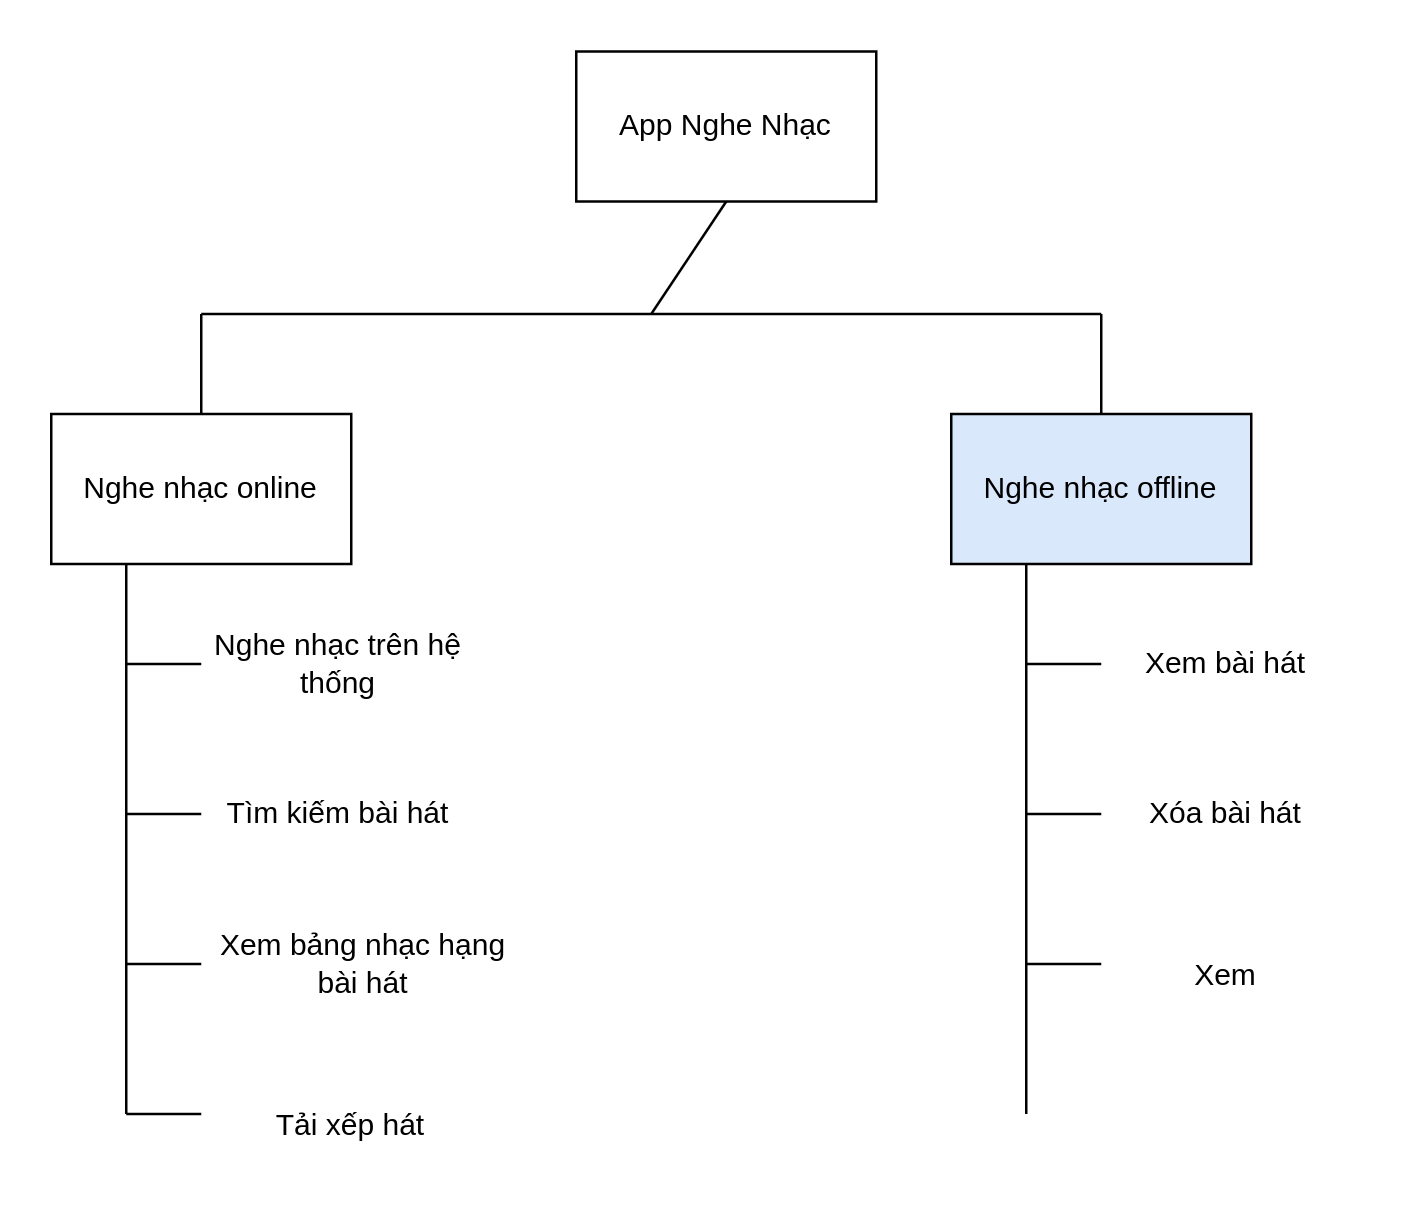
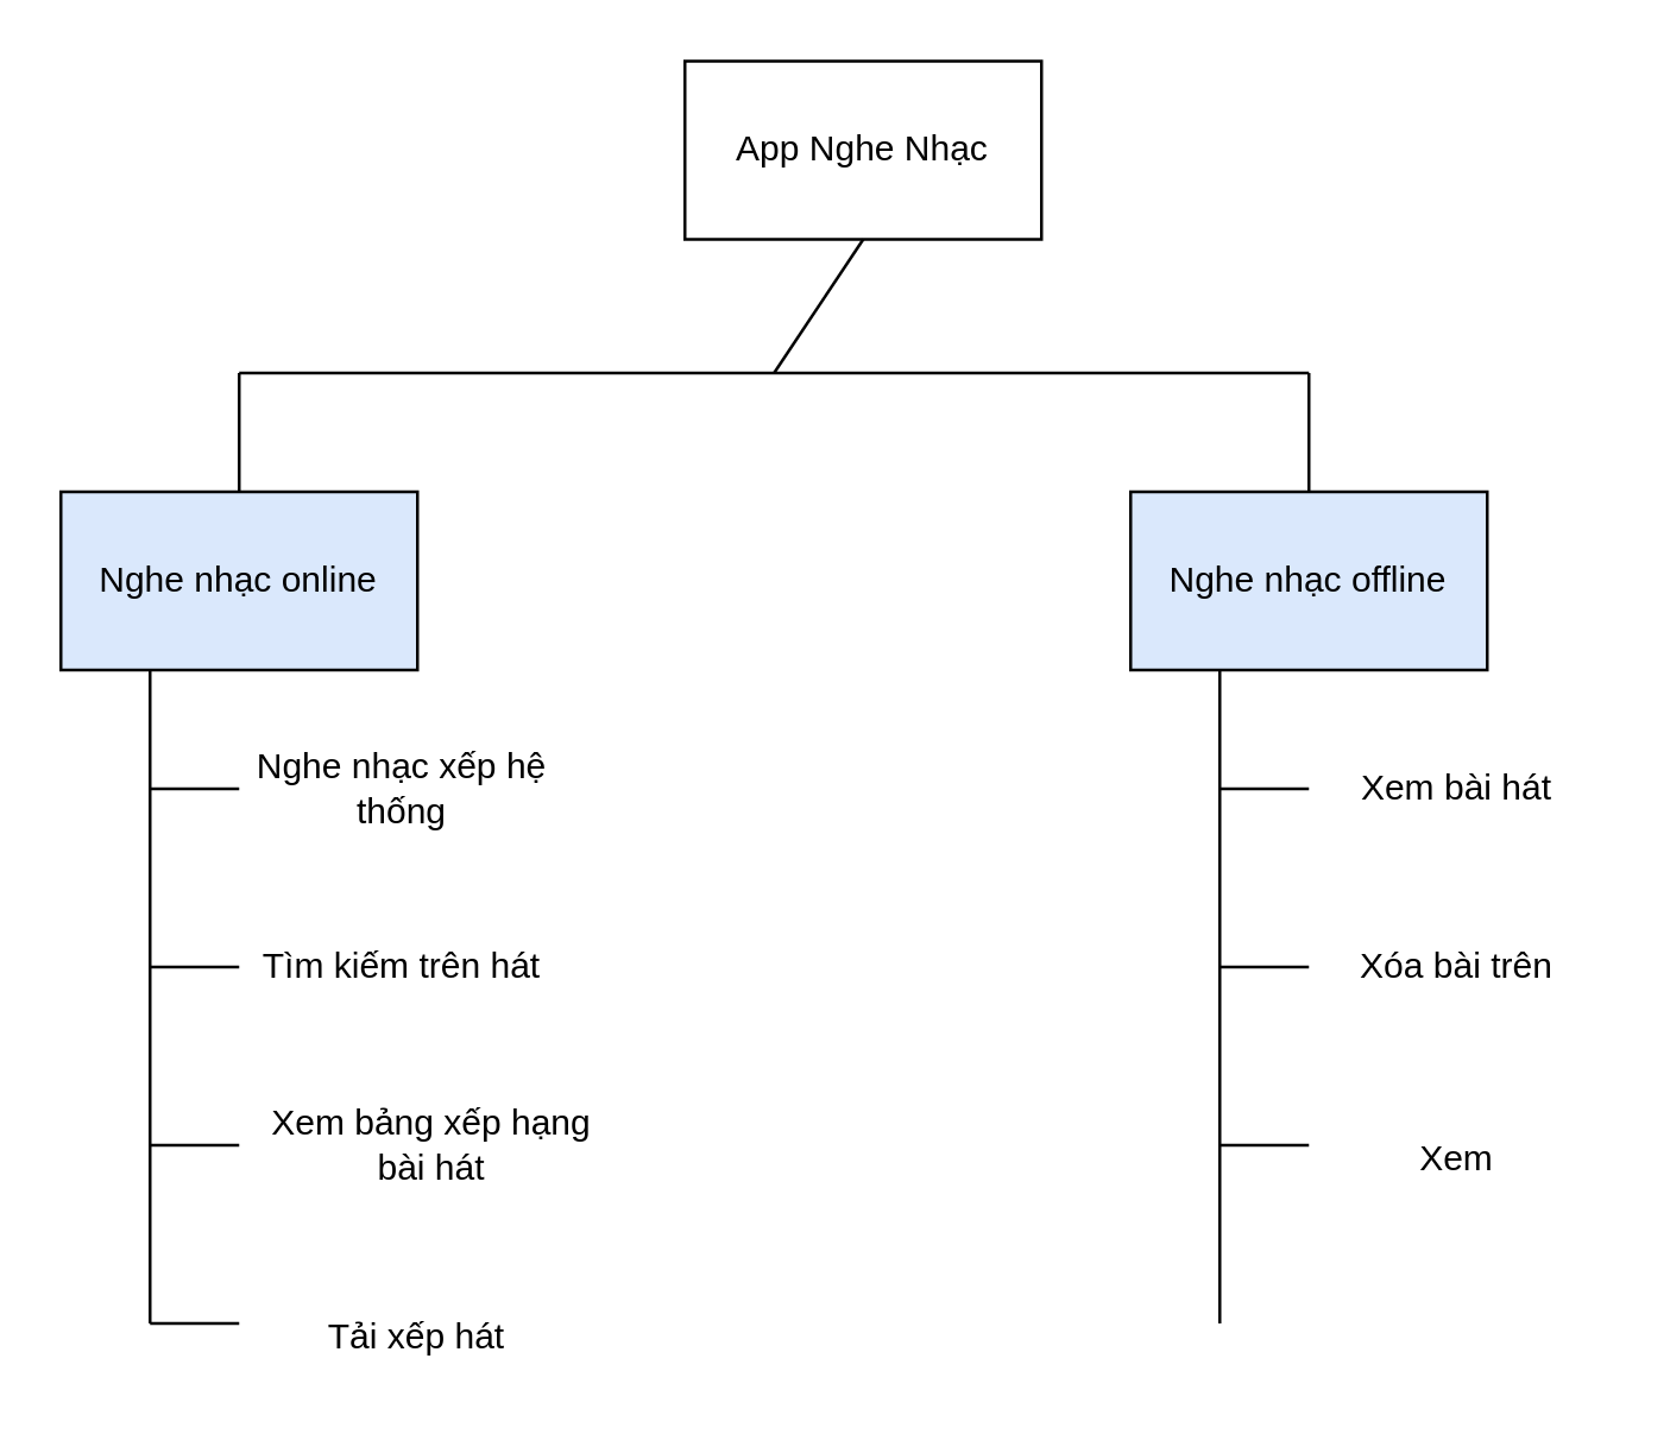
- <mxCell id="7" value="Nghe nhạc online" style="rounded=0;whiteSpace=wrap;html=1;" parent="1" vertex="1"><mxGeometry x="20" y="165" width="120" height="60" as="geometry" /></mxCell>
+ <mxCell id="7" value="Nghe nhạc online" style="rounded=0;whiteSpace=wrap;html=1;fillColor=#dae8fc;" parent="1" vertex="1"><mxGeometry x="20" y="165" width="120" height="60" as="geometry" /></mxCell>
- <mxCell id="11" value="Nghe nhạc trên hệ thống" style="text;html=1;strokeColor=none;fillColor=none;align=center;verticalAlign=middle;whiteSpace=wrap;rounded=0;" parent="1" vertex="1"><mxGeometry x="80" y="245" width="110" height="40" as="geometry" /></mxCell>
+ <mxCell id="11" value="Nghe nhạc xếp hệ thống" style="text;html=1;strokeColor=none;fillColor=none;align=center;verticalAlign=middle;whiteSpace=wrap;rounded=0;" parent="1" vertex="1"><mxGeometry x="80" y="245" width="110" height="40" as="geometry" /></mxCell>
- <mxCell id="13" value="Tìm kiếm bài hát" style="text;html=1;strokeColor=none;fillColor=none;align=center;verticalAlign=middle;whiteSpace=wrap;rounded=0;" parent="1" vertex="1"><mxGeometry x="85" y="305" width="100" height="40" as="geometry" /></mxCell>
+ <mxCell id="13" value="Tìm kiếm trên hát" style="text;html=1;strokeColor=none;fillColor=none;align=center;verticalAlign=middle;whiteSpace=wrap;rounded=0;" parent="1" vertex="1"><mxGeometry x="85" y="305" width="100" height="40" as="geometry" /></mxCell>
- <mxCell id="22" value="Xóa bài hát" style="text;html=1;strokeColor=none;fillColor=none;align=center;verticalAlign=middle;whiteSpace=wrap;rounded=0;" parent="1" vertex="1"><mxGeometry x="450" y="305" width="80" height="40" as="geometry" /></mxCell>
+ <mxCell id="22" value="Xóa bài trên" style="text;html=1;strokeColor=none;fillColor=none;align=center;verticalAlign=middle;whiteSpace=wrap;rounded=0;" parent="1" vertex="1"><mxGeometry x="450" y="305" width="80" height="40" as="geometry" /></mxCell>
- <mxCell id="15" value="Xem bảng nhạc hạng bài hát" style="text;html=1;strokeColor=none;fillColor=none;align=center;verticalAlign=middle;whiteSpace=wrap;rounded=0;" parent="1" vertex="1"><mxGeometry x="85" y="365" width="120" height="40" as="geometry" /></mxCell>
+ <mxCell id="15" value="Xem bảng xếp hạng bài hát" style="text;html=1;strokeColor=none;fillColor=none;align=center;verticalAlign=middle;whiteSpace=wrap;rounded=0;" parent="1" vertex="1"><mxGeometry x="85" y="365" width="120" height="40" as="geometry" /></mxCell>
